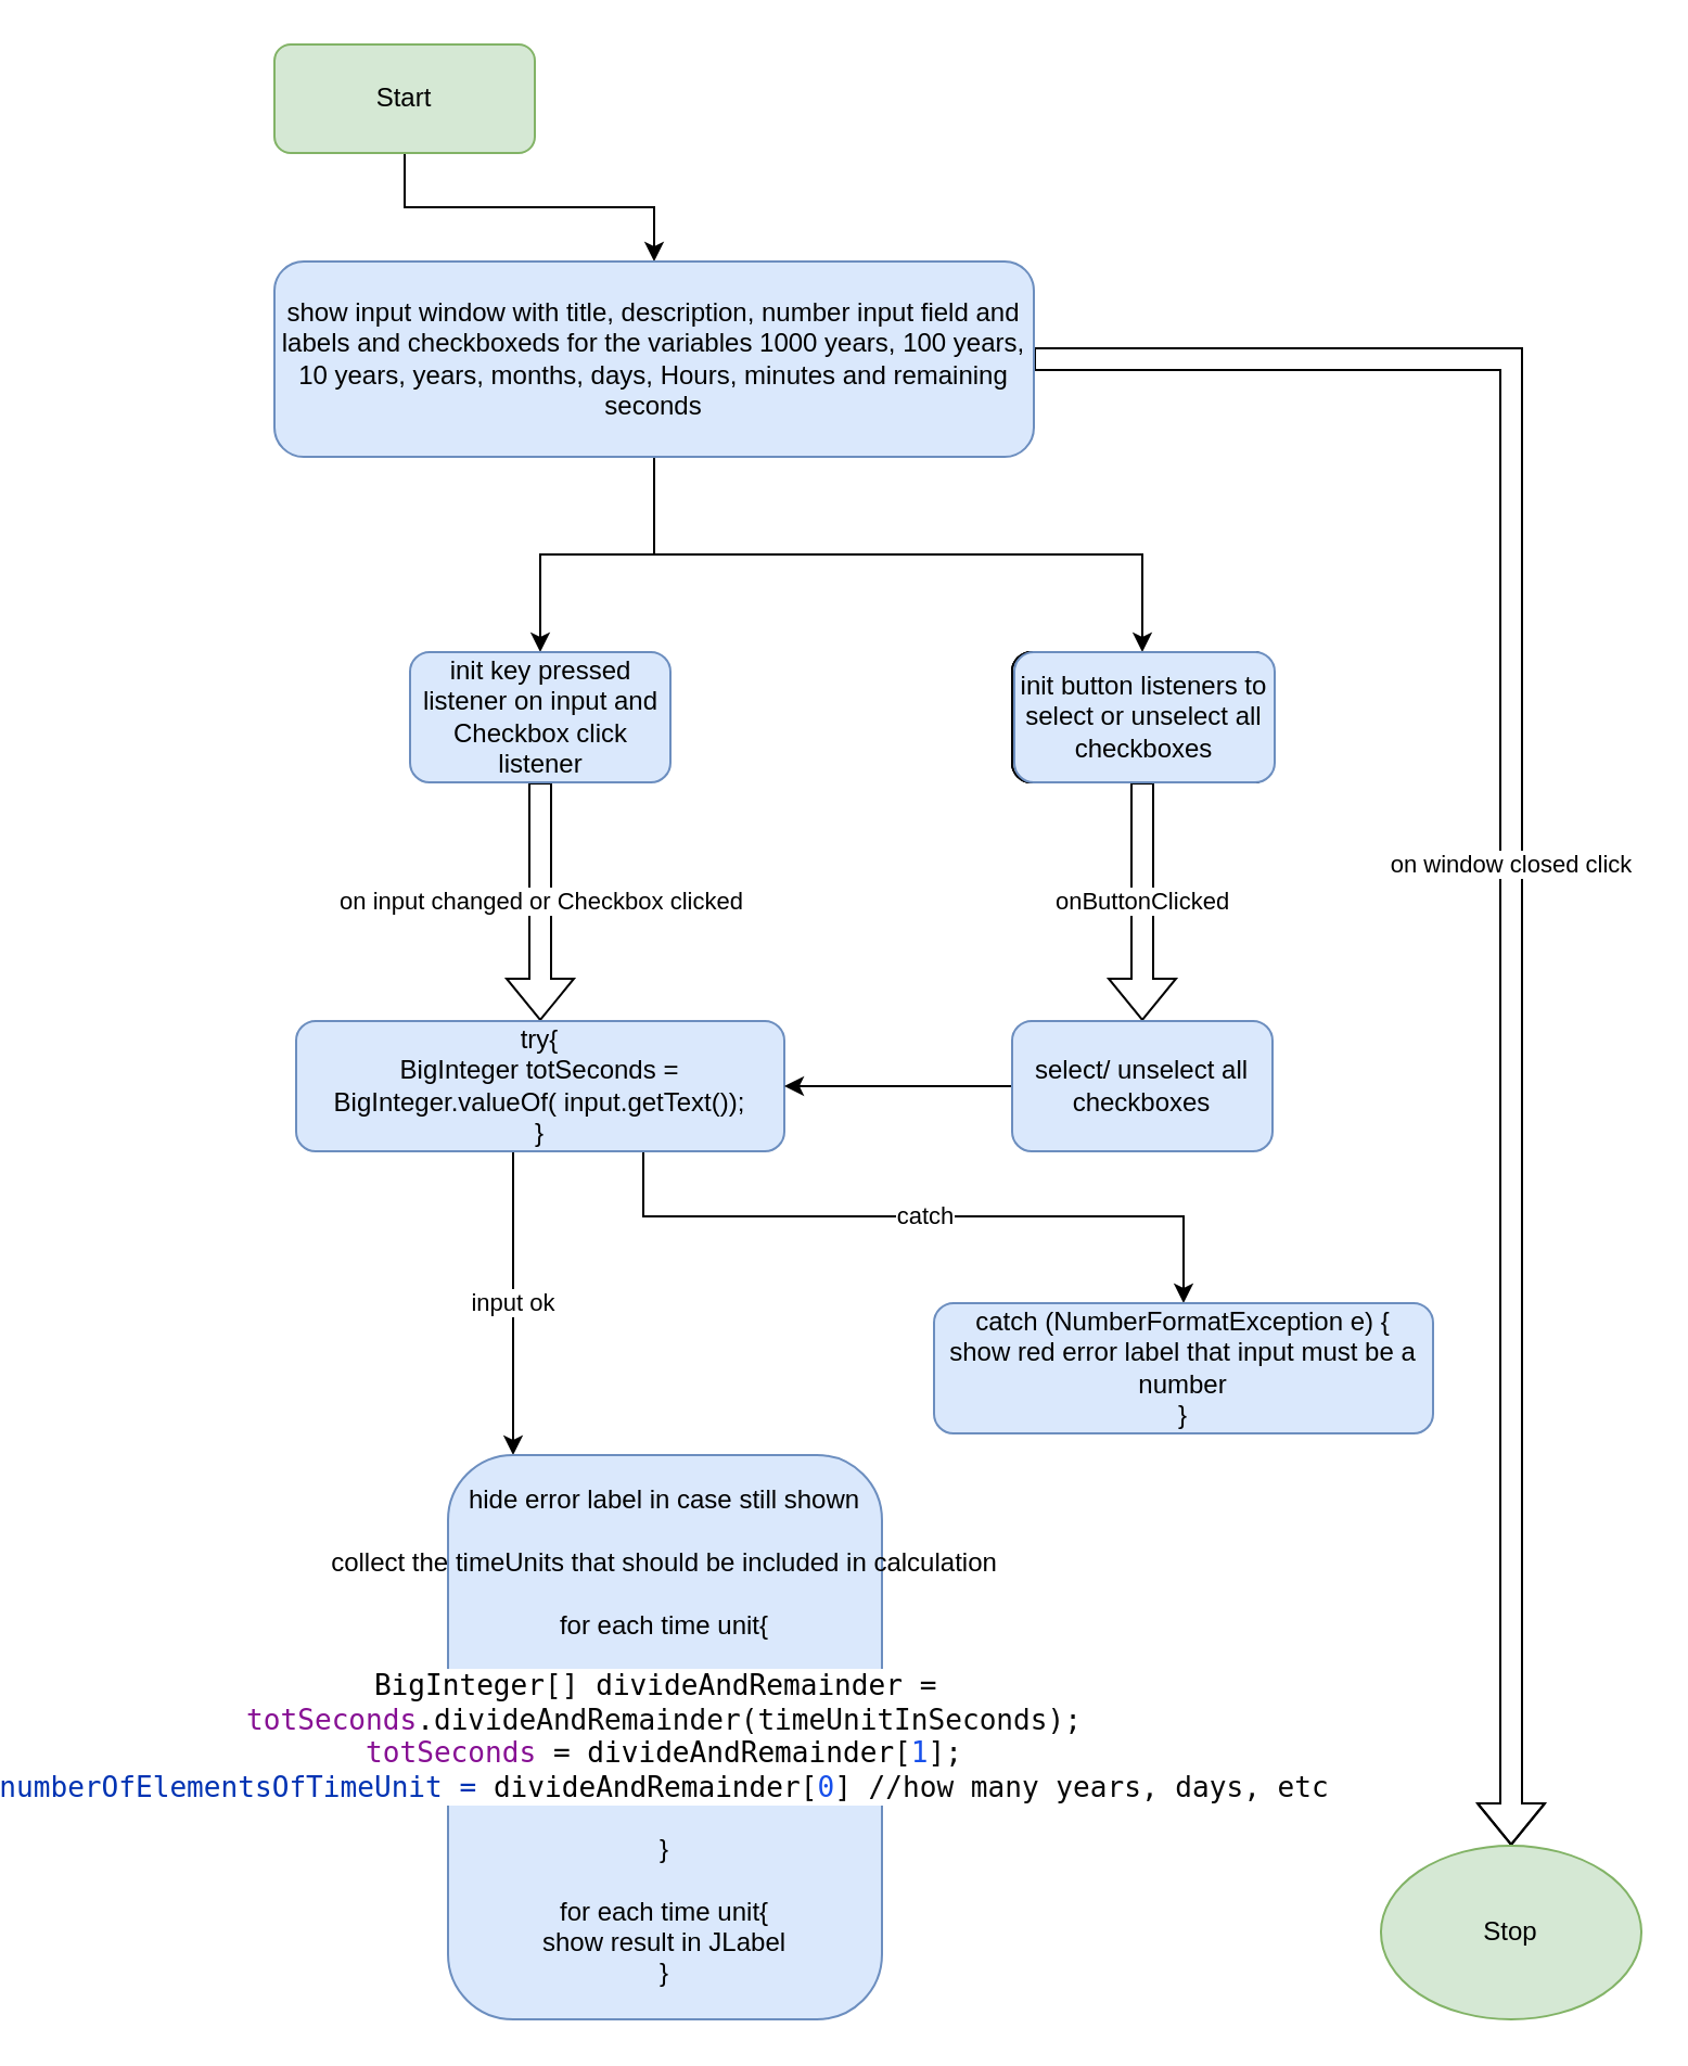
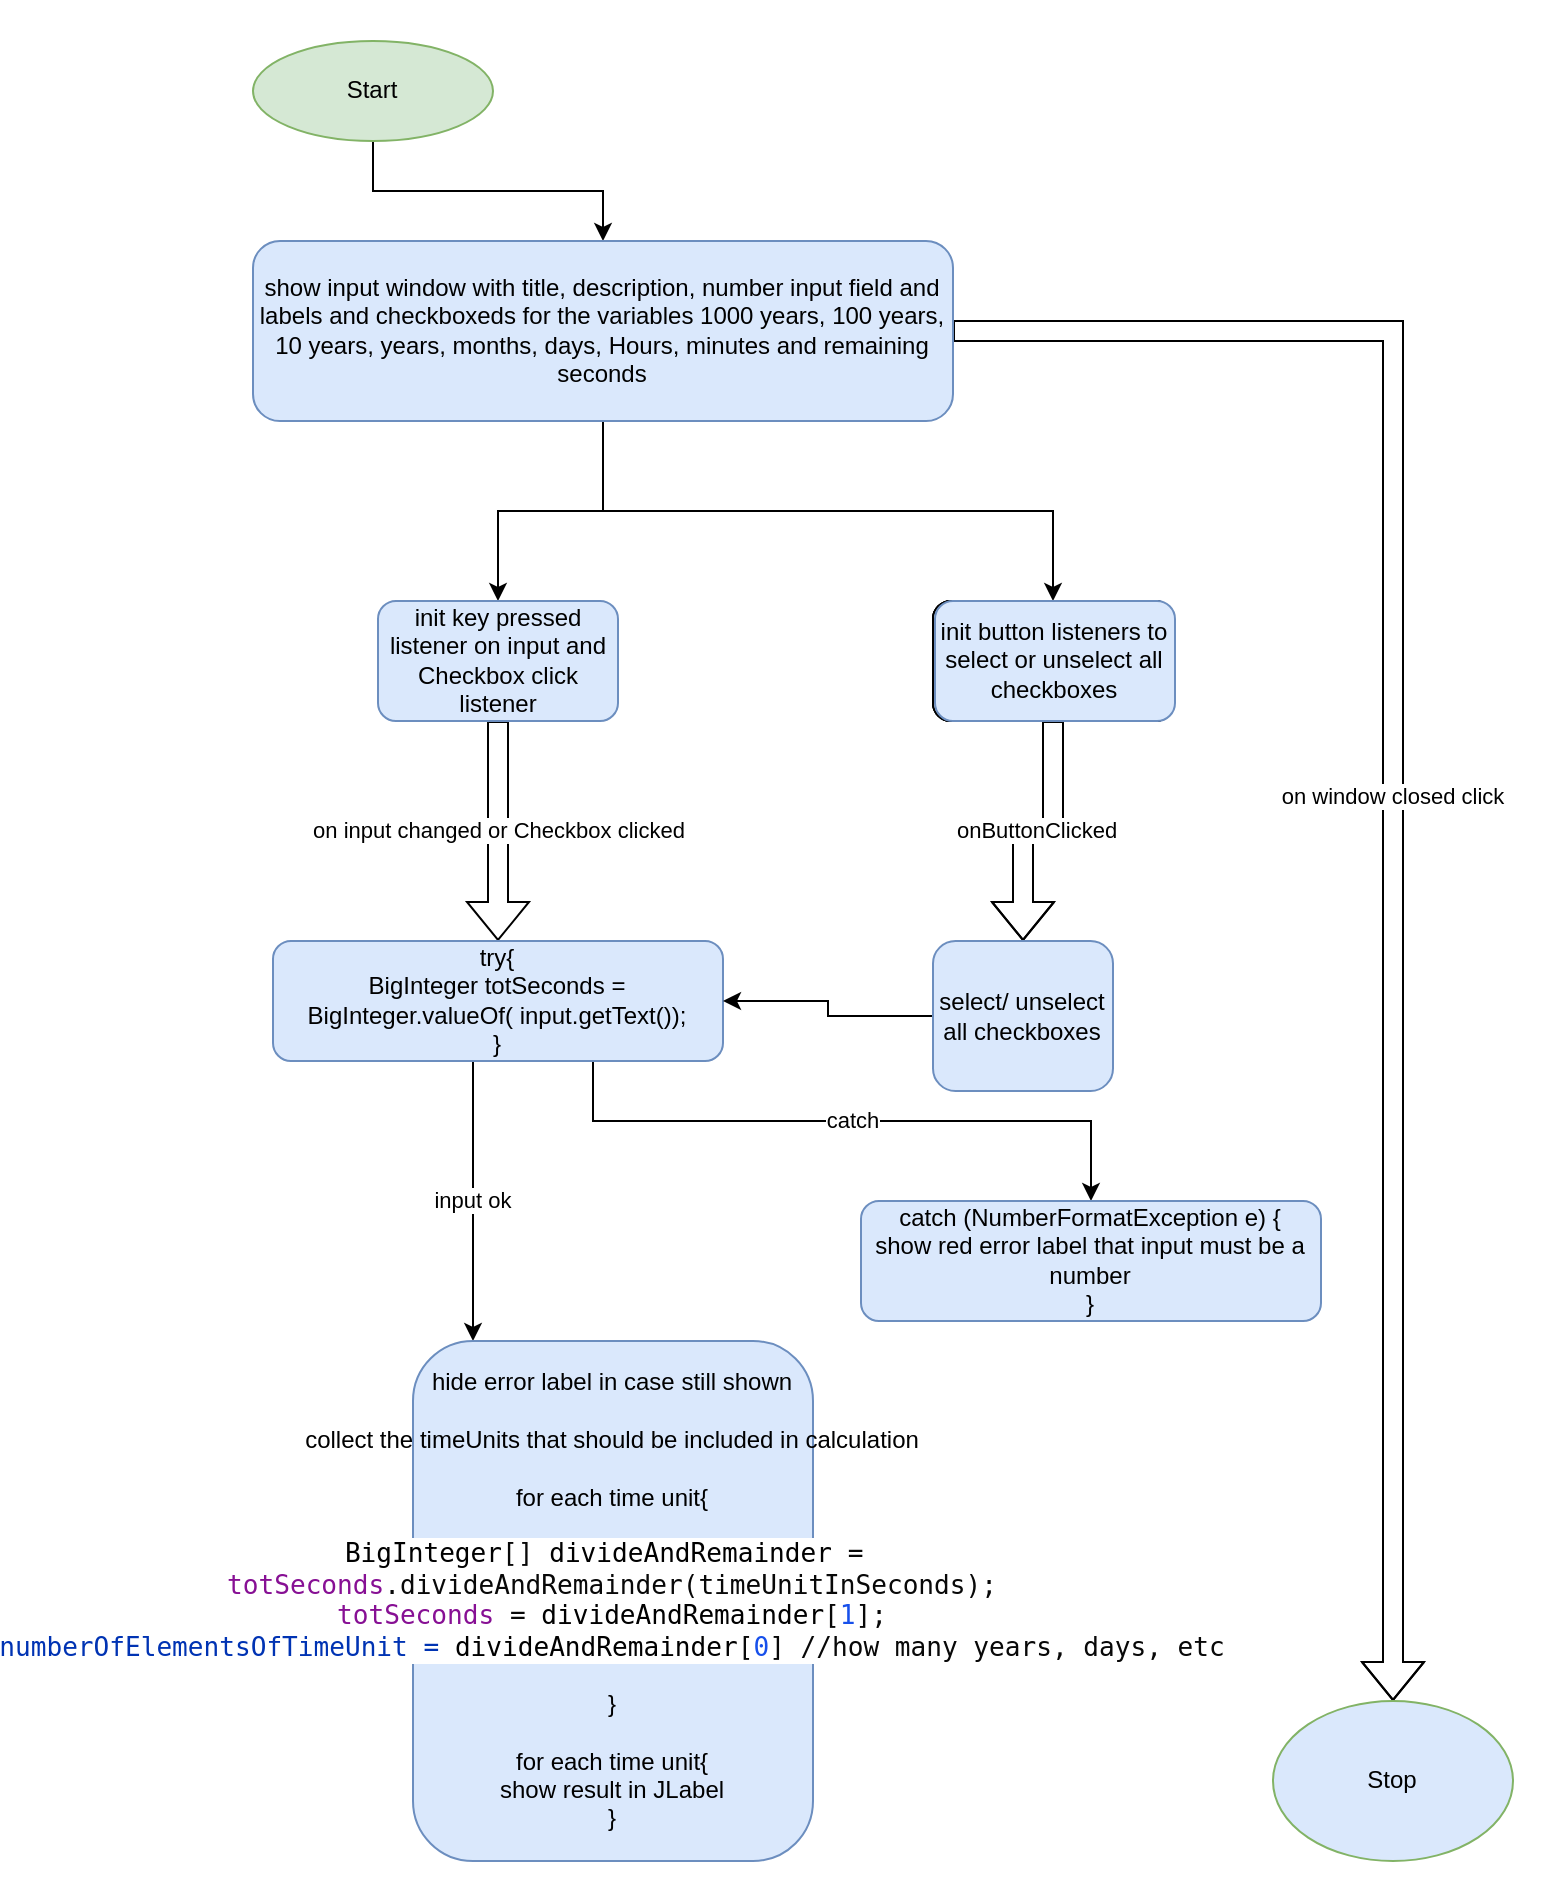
- <mxCell id="3" value="Start" parent="1" style="whiteSpace=wrap;html=1;fillColor=#d5e8d4;strokeColor=#82b366;rounded=1;" vertex="1"><mxGeometry as="geometry" x="20" y="20" width="120" height="50" /></mxCell>
+ <mxCell id="3" value="Start" parent="1" style="ellipse;whiteSpace=wrap;html=1;fillColor=#d5e8d4;strokeColor=#82b366;" vertex="1"><mxGeometry as="geometry" x="20" y="20" width="120" height="50" /></mxCell>
- <mxCell id="16" value="select/ unselect all checkboxes" parent="1" style="rounded=1;whiteSpace=wrap;html=1;fillColor=#dae8fc;strokeColor=#6c8ebf;" vertex="1"><mxGeometry as="geometry" x="360" y="470" width="120" height="60" /></mxCell>
+ <mxCell id="16" value="select/ unselect all checkboxes" parent="1" style="rounded=1;whiteSpace=wrap;html=1;fillColor=#dae8fc;strokeColor=#6c8ebf;" vertex="1"><mxGeometry x="360" y="470" as="geometry" width="90" height="75" /></mxCell>
- <mxCell id="19" value="Stop" parent="1" style="ellipse;whiteSpace=wrap;html=1;fillColor=#d5e8d4;strokeColor=#82b366;" vertex="1"><mxGeometry as="geometry" x="530" y="850" width="120" height="80" /></mxCell>
+ <mxCell id="19" value="Stop" parent="1" style="ellipse;whiteSpace=wrap;html=1;fillColor=#dae8fc;strokeColor=#82b366;" vertex="1"><mxGeometry as="geometry" x="530" y="850" width="120" height="80" /></mxCell>
